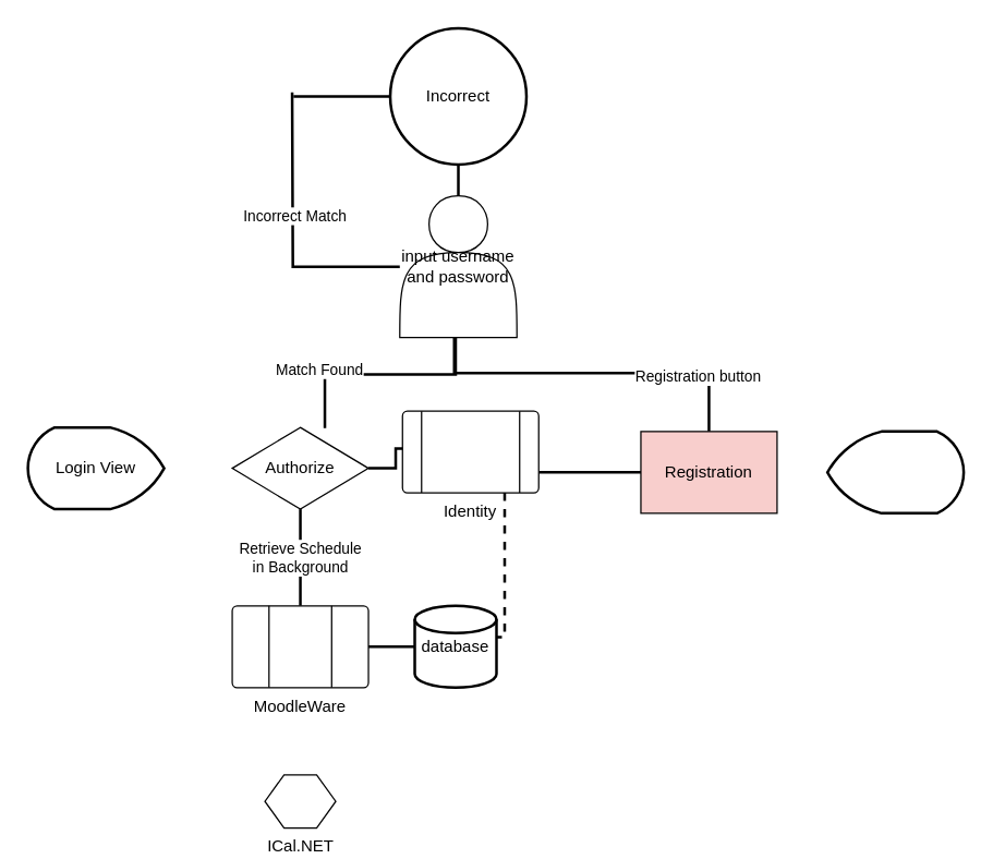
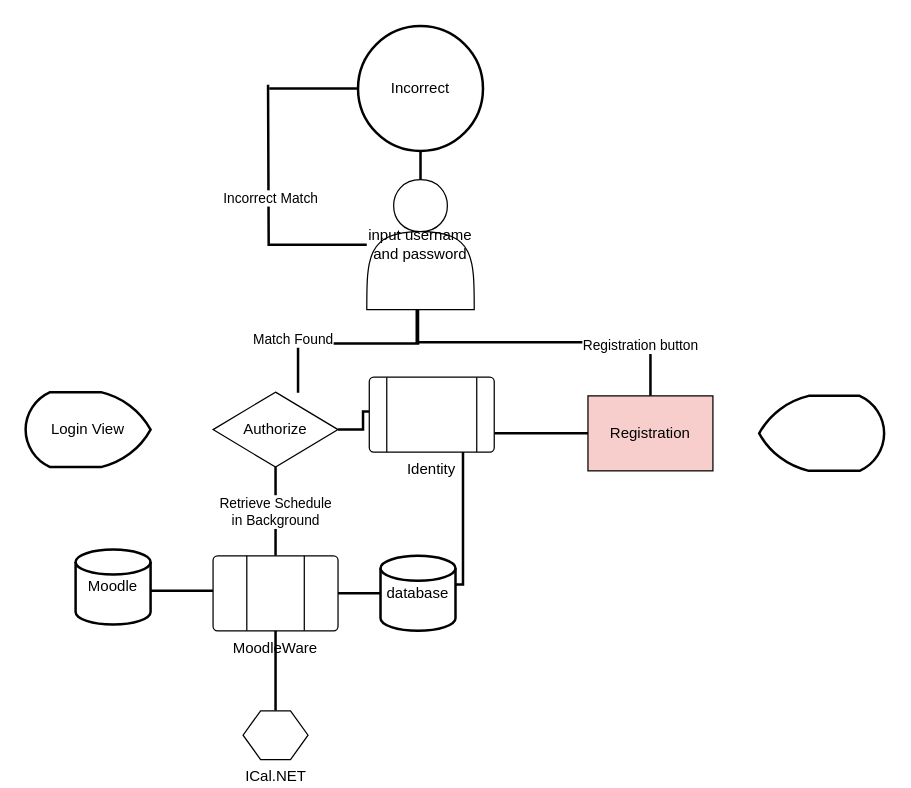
- <mxCell id="22" style="edgeStyle=orthogonalEdgeStyle;rounded=0;orthogonalLoop=1;jettySize=auto;html=1;strokeWidth=2;endArrow=none;endFill=0;dashed=1;" edge="1" parent="1" source="23" target="5"><mxGeometry relative="1" as="geometry"><Array as="points"><mxPoint x="370" y="467" /></Array></mxGeometry></mxCell>
+ <mxCell id="22" style="edgeStyle=orthogonalEdgeStyle;rounded=0;orthogonalLoop=1;jettySize=auto;html=1;strokeWidth=2;endArrow=none;endFill=0;" edge="1" parent="1" source="23" target="5"><mxGeometry relative="1" as="geometry"><Array as="points"><mxPoint x="370" y="467" /></Array></mxGeometry></mxCell>
+ <mxCell id="20" value="Moodle" style="strokeWidth=2;html=1;shape=mxgraph.flowchart.database;whiteSpace=wrap;" vertex="1" parent="1"><mxGeometry x="60" y="439" width="60" height="60" as="geometry" /></mxCell>
+ <mxCell id="18" style="edgeStyle=orthogonalEdgeStyle;rounded=0;orthogonalLoop=1;jettySize=auto;html=1;strokeWidth=2;endArrow=none;endFill=0;startArrow=none;" edge="1" parent="1" source="21" target="20"><mxGeometry relative="1" as="geometry"><Array as="points"><mxPoint x="89" y="472" /></Array></mxGeometry></mxCell>
